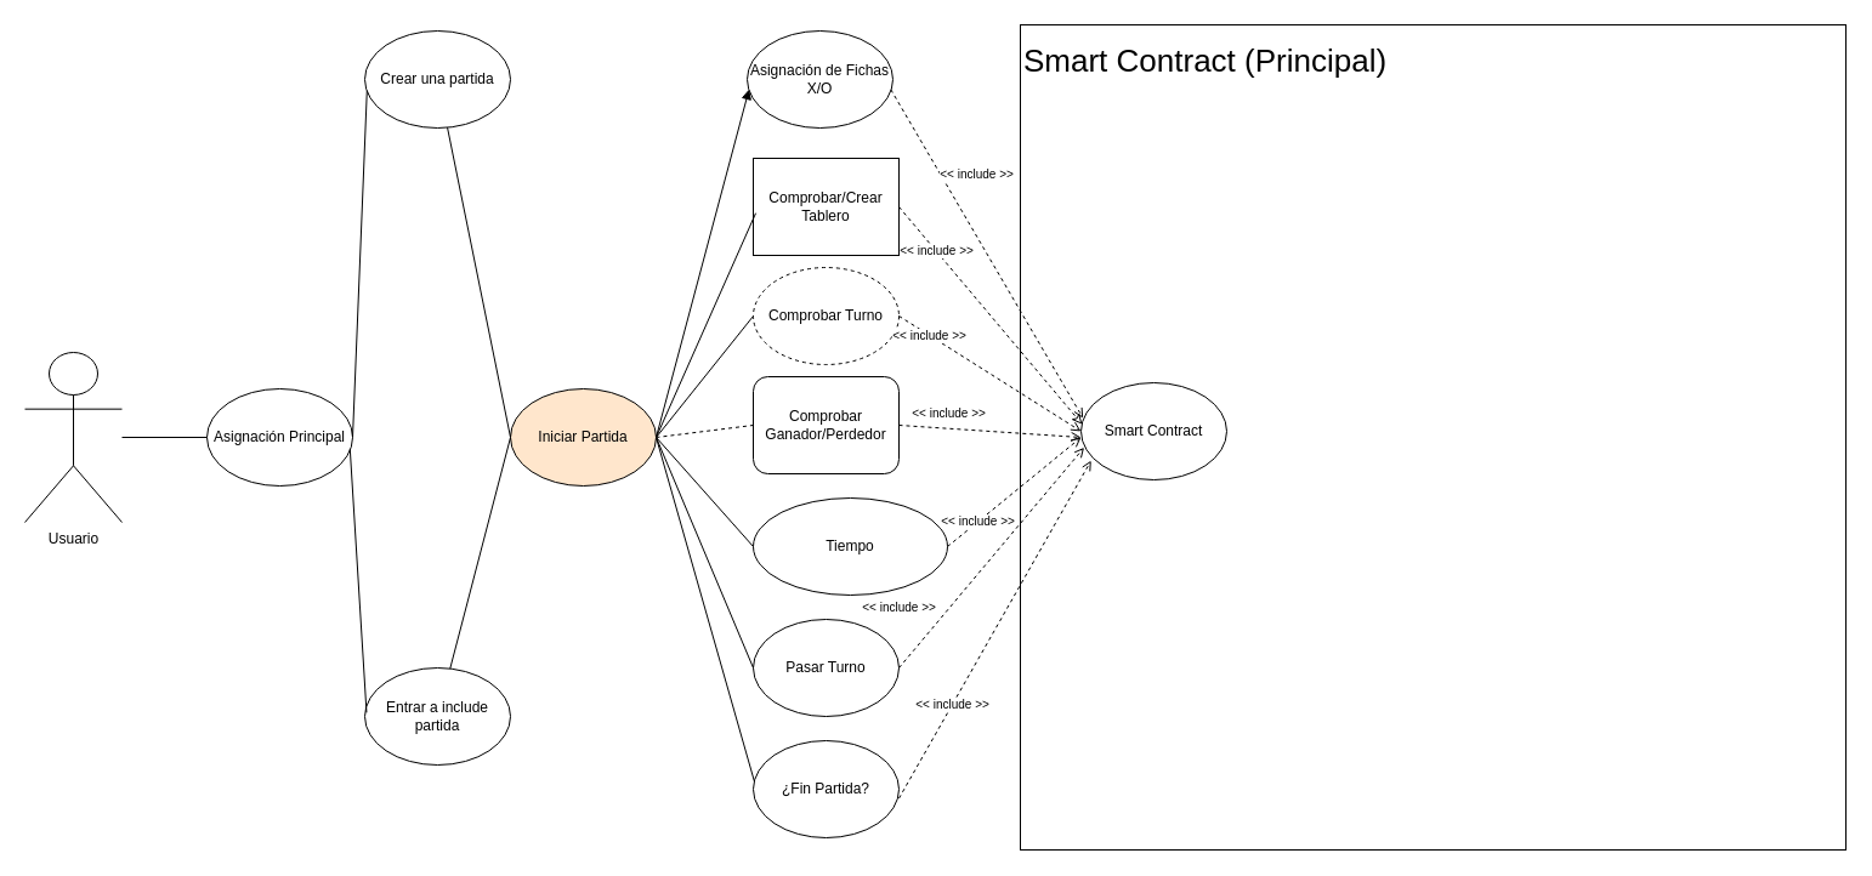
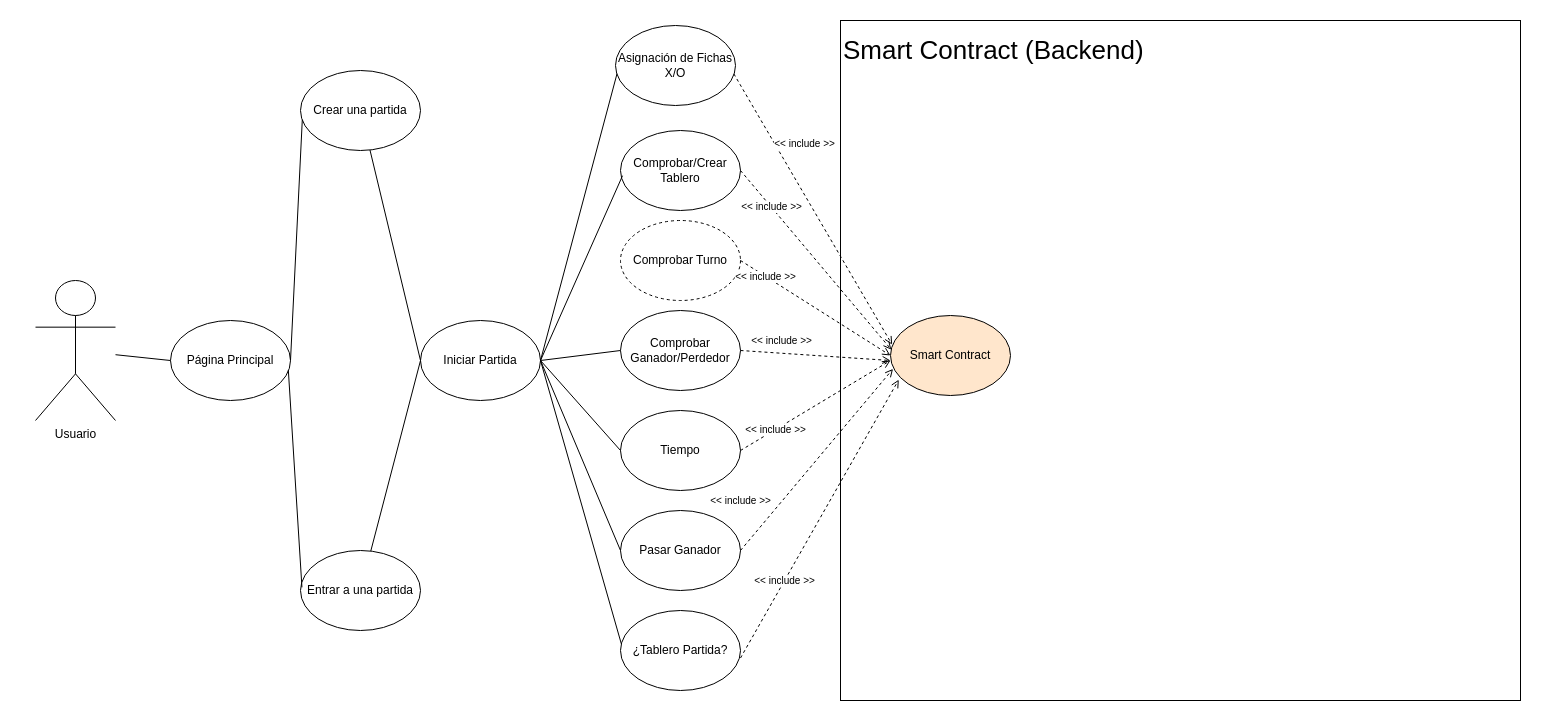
- <mxCell id="2" value="Smart Contract (Principal)" style="aspect=fixed;align=left;labelBorderColor=none;labelBackgroundColor=none;fontColor=default;whiteSpace=wrap;html=1;spacingTop=0;spacing=3;spacingBottom=620;fontSize=26;" vertex="1" parent="1"><mxGeometry x="840" y="20" width="680" height="680" as="geometry" /></mxCell>
+ <mxCell id="2" value="Smart Contract (Backend)" style="aspect=fixed;align=left;labelBorderColor=none;labelBackgroundColor=none;fontColor=default;whiteSpace=wrap;html=1;spacingTop=0;spacing=3;spacingBottom=620;fontSize=26;" vertex="1" parent="1"><mxGeometry x="840" y="20" width="680" height="680" as="geometry" /></mxCell>
- <mxCell id="4" value="Crear una partida" style="ellipse;whiteSpace=wrap;html=1;labelBackgroundColor=none;labelBorderColor=none;fontColor=default;" vertex="1" parent="1"><mxGeometry x="300" y="25" width="120" height="80" as="geometry" /></mxCell>
+ <mxCell id="4" value="Crear una partida" style="ellipse;whiteSpace=wrap;html=1;labelBackgroundColor=none;labelBorderColor=none;fontColor=default;" vertex="1" parent="1"><mxGeometry x="300" y="70" width="120" height="80" as="geometry" /></mxCell>
- <mxCell id="19" value="" style="endArrow=block;html=1;rounded=0;fontColor=default;entryX=0.013;entryY=0.601;entryDx=0;entryDy=0;entryPerimeter=0;exitX=1;exitY=0.5;exitDx=0;exitDy=0;" edge="1" parent="1" source="10" target="13"><mxGeometry width="50" height="50" relative="1" as="geometry"><mxPoint x="470" y="240" as="sourcePoint" /><mxPoint x="520" y="190" as="targetPoint" /></mxGeometry></mxCell>
+ <mxCell id="19" value="" style="endArrow=none;html=1;rounded=0;fontColor=default;entryX=0.013;entryY=0.601;entryDx=0;entryDy=0;entryPerimeter=0;exitX=1;exitY=0.5;exitDx=0;exitDy=0;" edge="1" parent="1" source="10" target="13"><mxGeometry width="50" height="50" relative="1" as="geometry"><mxPoint x="470" y="240" as="sourcePoint" /><mxPoint x="520" y="190" as="targetPoint" /></mxGeometry></mxCell>
- <mxCell id="14" value="Comprobar/Crear Tablero" style="whiteSpace=wrap;html=1;labelBackgroundColor=none;labelBorderColor=none;fontColor=default;rounded=0;" vertex="1" parent="1"><mxGeometry x="620" y="130" width="120" height="80" as="geometry" /></mxCell>
+ <mxCell id="14" value="Comprobar/Crear Tablero" style="ellipse;whiteSpace=wrap;html=1;labelBackgroundColor=none;labelBorderColor=none;fontColor=default;" vertex="1" parent="1"><mxGeometry x="620" y="130" width="120" height="80" as="geometry" /></mxCell>
- <mxCell id="21" value="" style="endArrow=none;html=1;rounded=0;fontColor=default;entryX=0;entryY=0.5;entryDx=0;entryDy=0;exitX=1;exitY=0.5;exitDx=0;exitDy=0;" edge="1" parent="1" source="10" target="15"><mxGeometry width="50" height="50" relative="1" as="geometry"><mxPoint x="470" y="240" as="sourcePoint" /><mxPoint x="520" y="190" as="targetPoint" /></mxGeometry></mxCell>
- <mxCell id="30" value="" style="endArrow=classic;dashed=1;html=1;rounded=0;fontColor=default;exitX=1;exitY=0.5;exitDx=0;exitDy=0;entryX=0.007;entryY=0.427;entryDx=0;entryDy=0;entryPerimeter=0;startArrow=none;startFill=0;endFill=0;" edge="1" parent="1" source="14" target="27"><mxGeometry width="50" height="50" relative="1" as="geometry"><mxPoint x="740" y="194.12" as="sourcePoint" /><mxPoint x="893.36" y="450" as="targetPoint" /></mxGeometry></mxCell>
+ <mxCell id="30" value="" style="endArrow=open;dashed=1;html=1;rounded=0;fontColor=default;exitX=1;exitY=0.5;exitDx=0;exitDy=0;entryX=0.007;entryY=0.427;entryDx=0;entryDy=0;entryPerimeter=0;startArrow=none;startFill=0;endFill=0;" edge="1" parent="1" source="14" target="27"><mxGeometry width="50" height="50" relative="1" as="geometry"><mxPoint x="740" y="194.12" as="sourcePoint" /><mxPoint x="893.36" y="450" as="targetPoint" /></mxGeometry></mxCell>
- <mxCell id="16" value="Comprobar Ganador/Perdedor" style="whiteSpace=wrap;html=1;labelBackgroundColor=none;labelBorderColor=none;fontColor=default;rounded=1;" vertex="1" parent="1"><mxGeometry x="620" y="310" width="120" height="80" as="geometry" /></mxCell>
+ <mxCell id="16" value="Comprobar Ganador/Perdedor" style="ellipse;whiteSpace=wrap;html=1;labelBackgroundColor=none;labelBorderColor=none;fontColor=default;" vertex="1" parent="1"><mxGeometry x="620" y="310" width="120" height="80" as="geometry" /></mxCell>
- <mxCell id="22" value="" style="endArrow=none;html=1;rounded=0;fontColor=default;entryX=0;entryY=0.5;entryDx=0;entryDy=0;exitX=1;exitY=0.5;exitDx=0;exitDy=0;dashed=1;" edge="1" parent="1" source="10" target="16"><mxGeometry width="50" height="50" relative="1" as="geometry"><mxPoint x="470" y="240" as="sourcePoint" /><mxPoint x="520" y="190" as="targetPoint" /></mxGeometry></mxCell>
+ <mxCell id="22" value="" style="endArrow=none;html=1;rounded=0;fontColor=default;entryX=0;entryY=0.5;entryDx=0;entryDy=0;exitX=1;exitY=0.5;exitDx=0;exitDy=0;" edge="1" parent="1" source="10" target="16"><mxGeometry width="50" height="50" relative="1" as="geometry"><mxPoint x="470" y="240" as="sourcePoint" /><mxPoint x="520" y="190" as="targetPoint" /></mxGeometry></mxCell>
- <mxCell id="27" value="Smart Contract" style="ellipse;whiteSpace=wrap;html=1;labelBackgroundColor=none;labelBorderColor=none;fontColor=default;" vertex="1" parent="1"><mxGeometry x="890" y="315" width="120" height="80" as="geometry" /></mxCell>
+ <mxCell id="27" value="Smart Contract" style="ellipse;whiteSpace=wrap;html=1;labelBackgroundColor=none;labelBorderColor=none;fontColor=default;fillColor=#ffe6cc;" vertex="1" parent="1"><mxGeometry x="890" y="315" width="120" height="80" as="geometry" /></mxCell>
- <mxCell id="3" value="Usuario" style="shape=umlActor;verticalLabelPosition=bottom;verticalAlign=top;html=1;outlineConnect=0;" vertex="1" parent="1"><mxGeometry x="20" y="290" width="80" height="140" as="geometry" /></mxCell>
+ <mxCell id="3" value="Usuario" style="shape=umlActor;verticalLabelPosition=bottom;verticalAlign=top;html=1;outlineConnect=0;" vertex="1" parent="1"><mxGeometry x="35" y="280" width="80" height="140" as="geometry" /></mxCell>
- <mxCell id="5" value="Asignación Principal" style="ellipse;whiteSpace=wrap;html=1;labelBackgroundColor=none;labelBorderColor=none;fontColor=default;" vertex="1" parent="1"><mxGeometry x="170" y="320" width="120" height="80" as="geometry" /></mxCell>
+ <mxCell id="5" value="Página Principal" style="ellipse;whiteSpace=wrap;html=1;labelBackgroundColor=none;labelBorderColor=none;fontColor=default;" vertex="1" parent="1"><mxGeometry x="170" y="320" width="120" height="80" as="geometry" /></mxCell>
- <mxCell id="10" value="Iniciar Partida" style="ellipse;whiteSpace=wrap;html=1;labelBackgroundColor=none;labelBorderColor=none;fontColor=default;fillColor=#ffe6cc;" vertex="1" parent="1"><mxGeometry x="420" y="320" width="120" height="80" as="geometry" /></mxCell>
+ <mxCell id="10" value="Iniciar Partida" style="ellipse;whiteSpace=wrap;html=1;labelBackgroundColor=none;labelBorderColor=none;fontColor=default;" vertex="1" parent="1"><mxGeometry x="420" y="320" width="120" height="80" as="geometry" /></mxCell>
- <mxCell id="17" value="Tiempo" style="ellipse;whiteSpace=wrap;html=1;labelBackgroundColor=none;labelBorderColor=none;fontColor=default;" vertex="1" parent="1"><mxGeometry x="620" y="410" width="160" height="80" as="geometry" /></mxCell>
+ <mxCell id="17" value="Tiempo" style="ellipse;whiteSpace=wrap;html=1;labelBackgroundColor=none;labelBorderColor=none;fontColor=default;" vertex="1" parent="1"><mxGeometry x="620" y="410" width="120" height="80" as="geometry" /></mxCell>
- <mxCell id="18" value="Pasar Turno" style="ellipse;whiteSpace=wrap;html=1;labelBackgroundColor=none;labelBorderColor=none;fontColor=default;" vertex="1" parent="1"><mxGeometry x="620" y="510" width="120" height="80" as="geometry" /></mxCell>
+ <mxCell id="18" value="Pasar Ganador" style="ellipse;whiteSpace=wrap;html=1;labelBackgroundColor=none;labelBorderColor=none;fontColor=default;" vertex="1" parent="1"><mxGeometry x="620" y="510" width="120" height="80" as="geometry" /></mxCell>
- <mxCell id="6" value="Entrar a include partida" style="ellipse;whiteSpace=wrap;html=1;labelBackgroundColor=none;labelBorderColor=none;fontColor=default;" vertex="1" parent="1"><mxGeometry x="300" y="550" width="120" height="80" as="geometry" /></mxCell>
+ <mxCell id="6" value="Entrar a una partida" style="ellipse;whiteSpace=wrap;html=1;labelBackgroundColor=none;labelBorderColor=none;fontColor=default;" vertex="1" parent="1"><mxGeometry x="300" y="550" width="120" height="80" as="geometry" /></mxCell>
- <mxCell id="25" value="¿Fin Partida?" style="ellipse;whiteSpace=wrap;html=1;labelBackgroundColor=none;labelBorderColor=none;fontColor=default;" vertex="1" parent="1"><mxGeometry x="620" y="610" width="120" height="80" as="geometry" /></mxCell>
+ <mxCell id="25" value="¿Tablero Partida?" style="ellipse;whiteSpace=wrap;html=1;labelBackgroundColor=none;labelBorderColor=none;fontColor=default;" vertex="1" parent="1"><mxGeometry x="620" y="610" width="120" height="80" as="geometry" /></mxCell>
